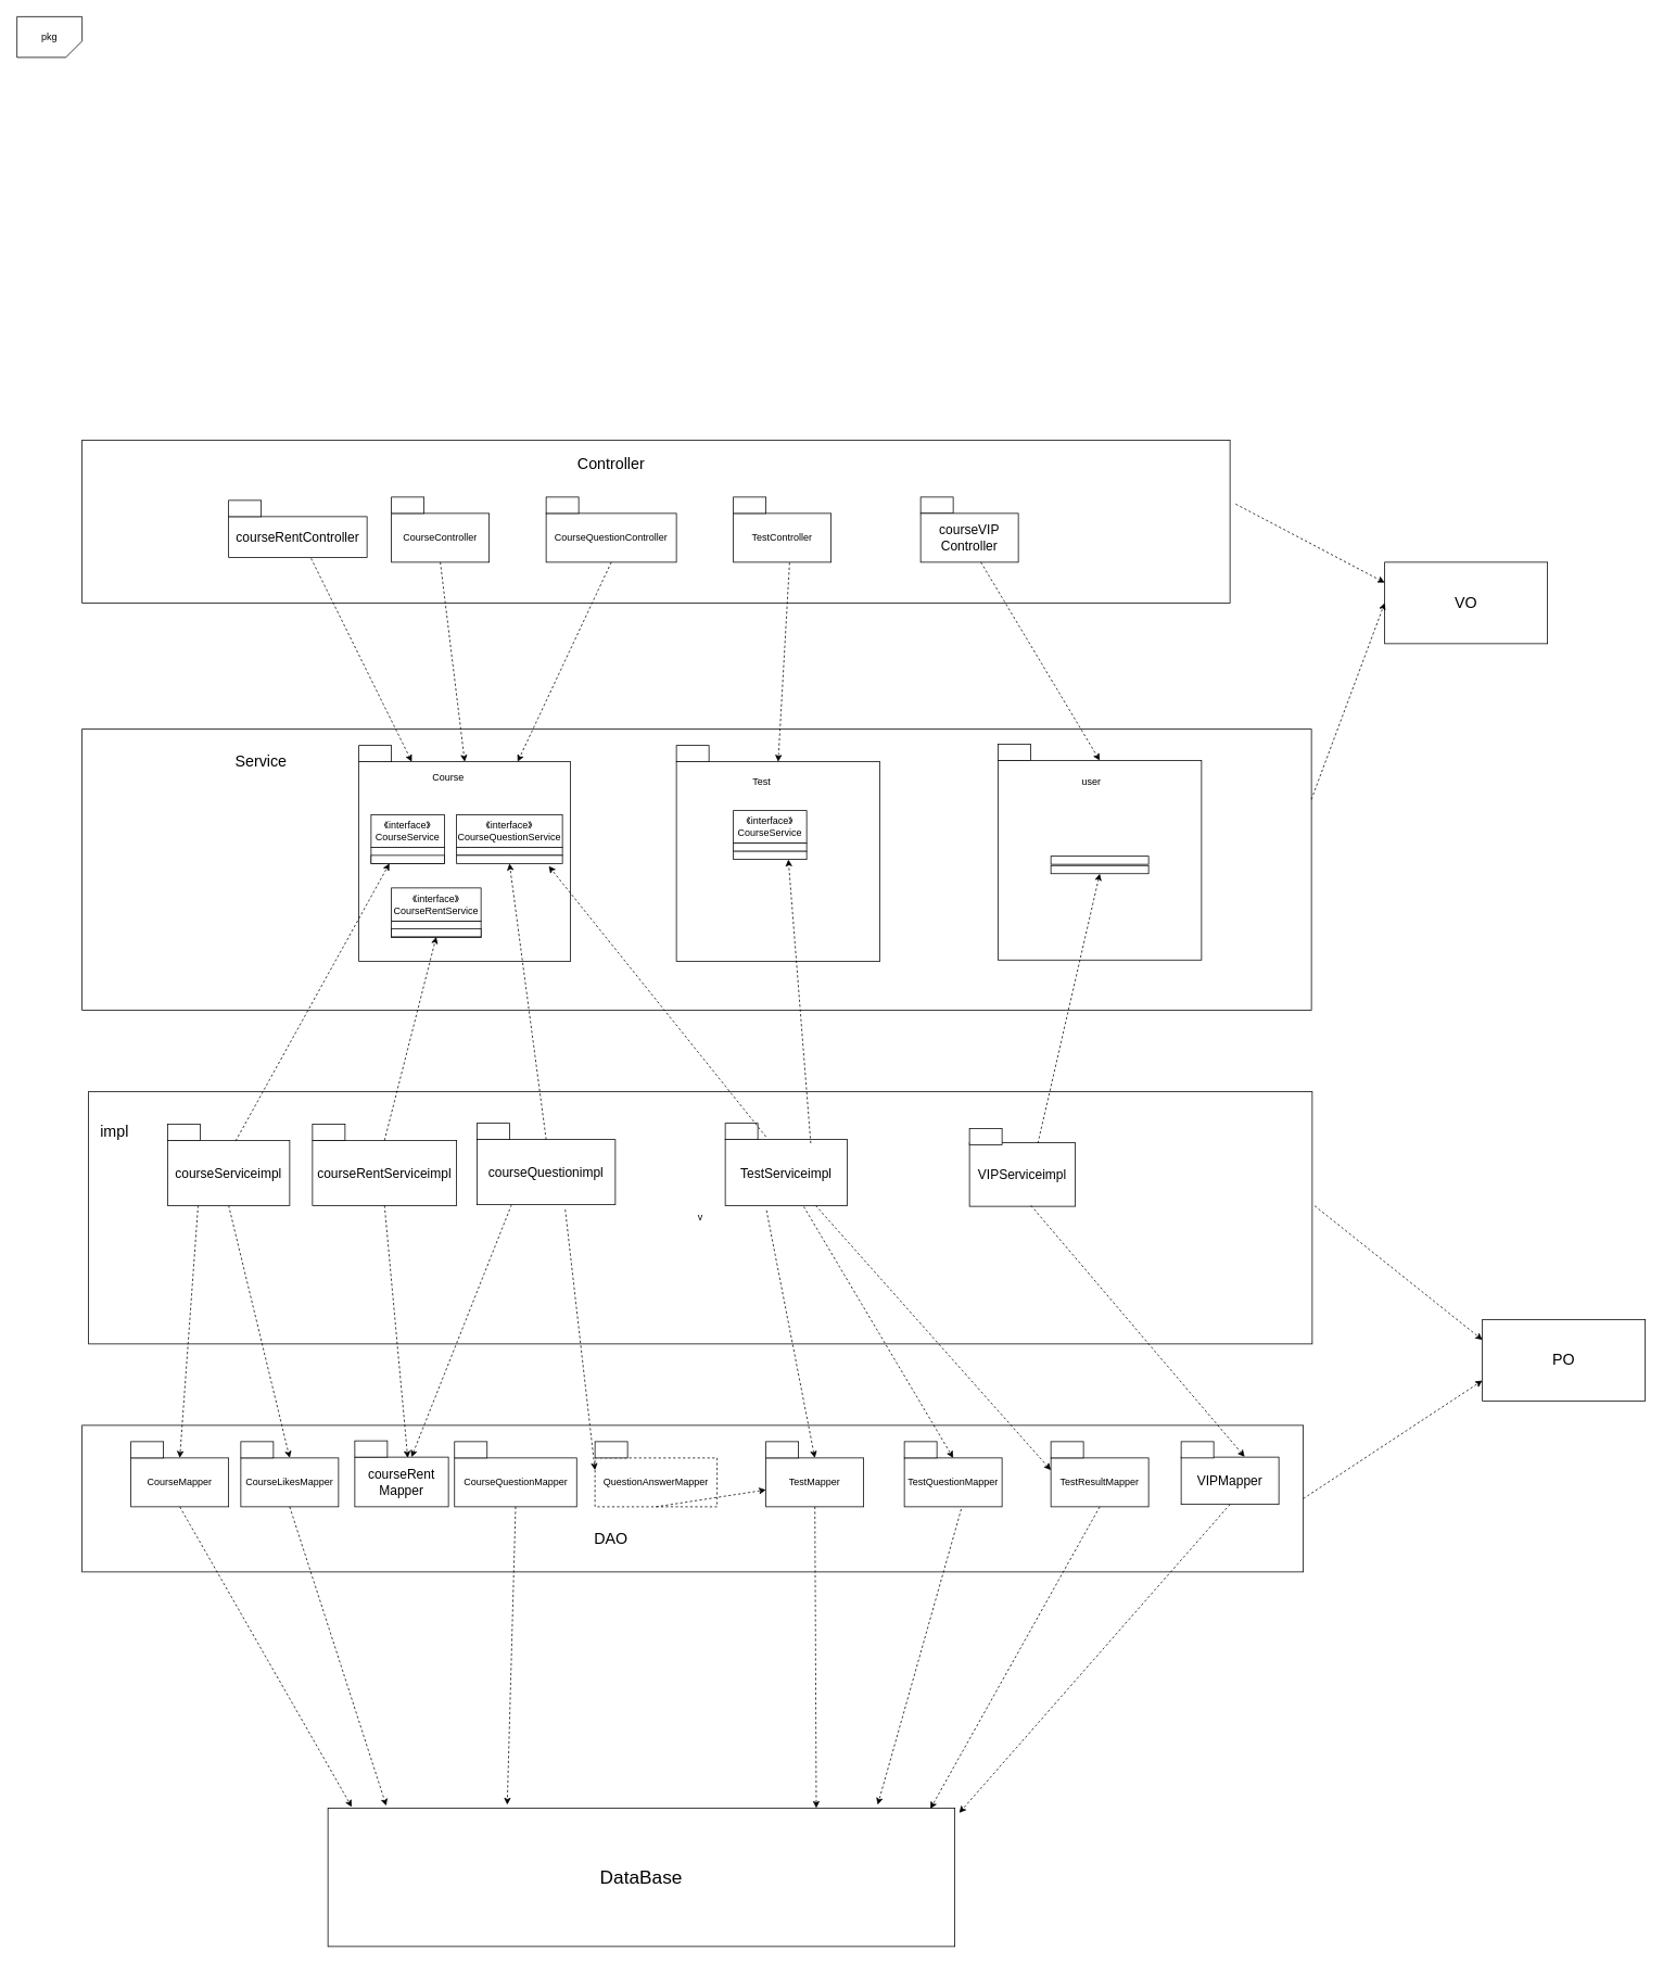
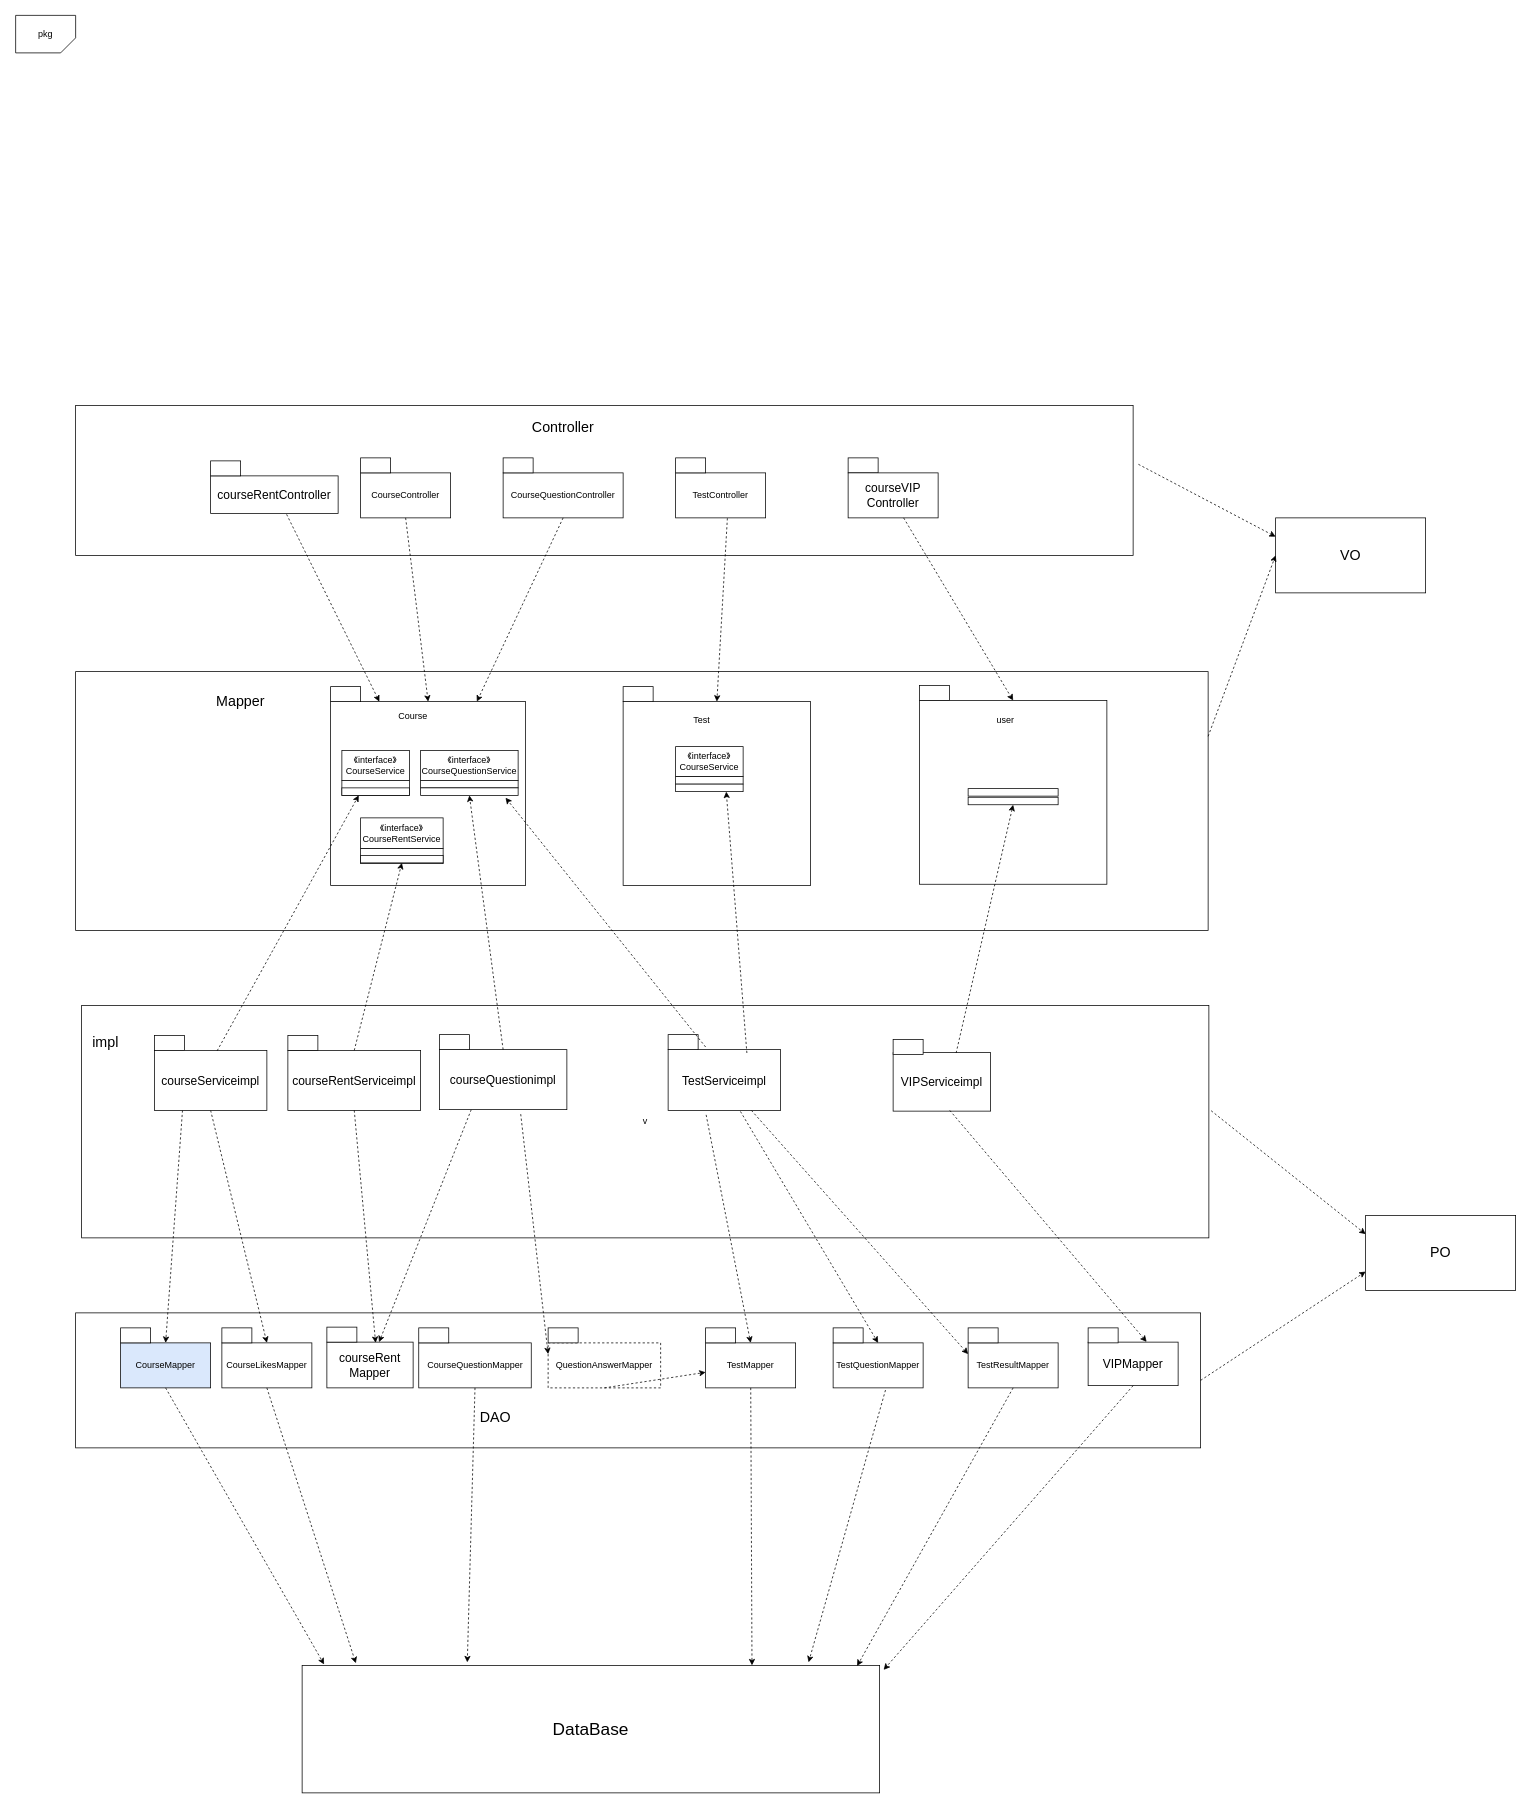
- <mxCell id="40" value="&lt;font style=&quot;font-size: 19px&quot;&gt;Service&lt;/font&gt;" style="text;html=1;strokeColor=none;fillColor=none;align=center;verticalAlign=middle;whiteSpace=wrap;rounded=0;" parent="1" vertex="1"><mxGeometry x="300" y="925" width="40" height="20" as="geometry" /></mxCell>
+ <mxCell id="40" value="&lt;font style=&quot;font-size: 19px&quot;&gt;Mapper&lt;/font&gt;" style="text;html=1;strokeColor=none;fillColor=none;align=center;verticalAlign=middle;whiteSpace=wrap;rounded=0;" parent="1" vertex="1"><mxGeometry x="300" y="925" width="40" height="20" as="geometry" /></mxCell>
- <mxCell id="17" value="CourseMapper" style="rounded=0;whiteSpace=wrap;html=1;" parent="1" vertex="1"><mxGeometry x="160" y="1790" width="120" height="60" as="geometry" /></mxCell>
+ <mxCell id="17" value="CourseMapper" style="rounded=0;whiteSpace=wrap;html=1;fillColor=#dae8fc;" parent="1" vertex="1"><mxGeometry x="160" y="1790" width="120" height="60" as="geometry" /></mxCell>
- <mxCell id="41" value="&lt;font style=&quot;font-size: 19px&quot;&gt;DAO&lt;/font&gt;" style="text;html=1;strokeColor=none;fillColor=none;align=center;verticalAlign=middle;whiteSpace=wrap;rounded=0;" parent="1" vertex="1"><mxGeometry x="730" y="1880" width="40" height="20" as="geometry" /></mxCell>
+ <mxCell id="41" value="&lt;font style=&quot;font-size: 19px&quot;&gt;DAO&lt;/font&gt;" style="text;html=1;strokeColor=none;fillColor=none;align=center;verticalAlign=middle;whiteSpace=wrap;rounded=0;" parent="1" vertex="1"><mxGeometry x="640" y="1880" width="40" height="20" as="geometry" /></mxCell>
